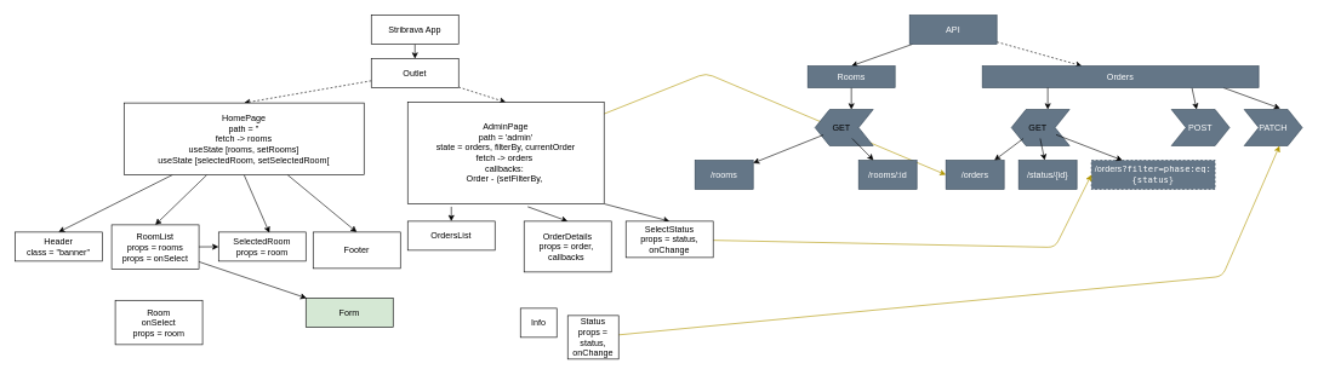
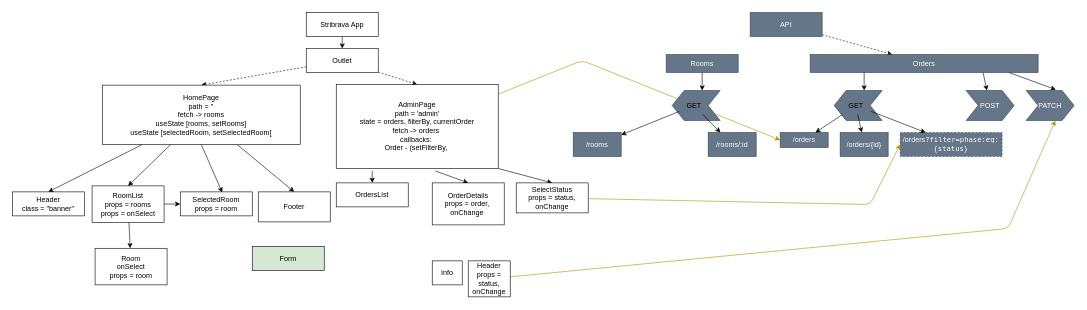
- <mxCell id="17" style="edgeStyle=none;html=1;entryX=0.5;entryY=0;entryDx=0;entryDy=0;" parent="1" source="19" target="21" edge="1"><mxGeometry relative="1" as="geometry" /></mxCell>
- <mxCell id="36" value="/orders" style="rounded=0;whiteSpace=wrap;html=1;fillColor=#647687;fontColor=#ffffff;strokeColor=#314354;" parent="1" vertex="1"><mxGeometry x="1300" y="220" width="80" height="40" as="geometry" /></mxCell>
+ <mxCell id="36" value="/orders" style="rounded=0;whiteSpace=wrap;html=1;fillColor=#647687;fontColor=#ffffff;strokeColor=#314354;" parent="1" vertex="1"><mxGeometry x="1300" y="220" width="80" height="25" as="geometry" /></mxCell>
- <mxCell id="37" value="/status/{id}" style="rounded=0;whiteSpace=wrap;html=1;fillColor=#647687;fontColor=#ffffff;strokeColor=#314354;" parent="1" vertex="1"><mxGeometry x="1400" y="220" width="80" height="40" as="geometry" /></mxCell>
+ <mxCell id="37" value="/orders/{id}" style="rounded=0;whiteSpace=wrap;html=1;fillColor=#647687;fontColor=#ffffff;strokeColor=#314354;" parent="1" vertex="1"><mxGeometry x="1400" y="220" width="80" height="40" as="geometry" /></mxCell>
- <mxCell id="45" value="OrderDetails&lt;br&gt;props = order,&amp;nbsp;&lt;br&gt;callbacks&amp;nbsp;" style="rounded=0;whiteSpace=wrap;html=1;" parent="1" vertex="1"><mxGeometry x="720" y="304" width="120" height="70" as="geometry" /></mxCell>
+ <mxCell id="45" value="OrderDetails&lt;br&gt;props = order,&amp;nbsp;&lt;br&gt;onChange&amp;nbsp;" style="rounded=0;whiteSpace=wrap;html=1;" parent="1" vertex="1"><mxGeometry x="720" y="304" width="120" height="70" as="geometry" /></mxCell>
- <mxCell id="53" style="edgeStyle=none;html=1;" edge="1" parent="1" source="54" target="58"><mxGeometry relative="1" as="geometry" /></mxCell>
+ <mxCell id="53" style="edgeStyle=none;html=1;" edge="1" parent="1" source="54" target="57"><mxGeometry relative="1" as="geometry" /></mxCell>
- <mxCell id="46" value="Info" style="rounded=0;whiteSpace=wrap;html=1;" parent="1" vertex="1"><mxGeometry x="715" y="424" width="50" height="40" as="geometry" /></mxCell>
+ <mxCell id="46" value="Info" style="rounded=0;whiteSpace=wrap;html=1;" parent="1" vertex="1"><mxGeometry x="720" y="434" width="50" height="40" as="geometry" /></mxCell>
- <mxCell id="48" value="Status&lt;br&gt;props = status, onChange" style="rounded=0;whiteSpace=wrap;html=1;" parent="1" vertex="1"><mxGeometry x="780" y="434" width="70" height="60" as="geometry" /></mxCell>
+ <mxCell id="48" value="Header&lt;br&gt;props = status, onChange" style="rounded=0;whiteSpace=wrap;html=1;" parent="1" vertex="1"><mxGeometry x="780" y="434" width="70" height="60" as="geometry" /></mxCell>
